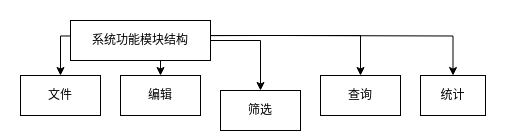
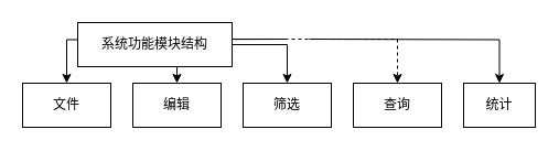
- <mxCell id="5" style="edgeStyle=orthogonalEdgeStyle;rounded=0;orthogonalLoop=1;jettySize=auto;html=1;entryX=0.5;entryY=0;entryDx=0;entryDy=0;" edge="1" parent="1" source="7" target="10"><mxGeometry relative="1" as="geometry"><Array as="points"><mxPoint x="260" y="35" /><mxPoint x="360" y="35" /></Array></mxGeometry></mxCell>
+ <mxCell id="5" style="edgeStyle=orthogonalEdgeStyle;rounded=0;orthogonalLoop=1;jettySize=auto;html=1;entryX=0.5;entryY=0;entryDx=0;entryDy=0;dashed=1;" edge="1" parent="1" source="7" target="10"><mxGeometry relative="1" as="geometry"><Array as="points"><mxPoint x="260" y="35" /><mxPoint x="360" y="35" /></Array></mxGeometry></mxCell>
- <mxCell id="12" value="筛选" style="rounded=0;whiteSpace=wrap;html=1;" vertex="1" parent="1"><mxGeometry x="220" y="90" width="80" height="40" as="geometry" /></mxCell>
+ <mxCell id="12" value="筛选" style="rounded=0;whiteSpace=wrap;html=1;" vertex="1" parent="1"><mxGeometry x="220" y="75" width="80" height="40" as="geometry" /></mxCell>
